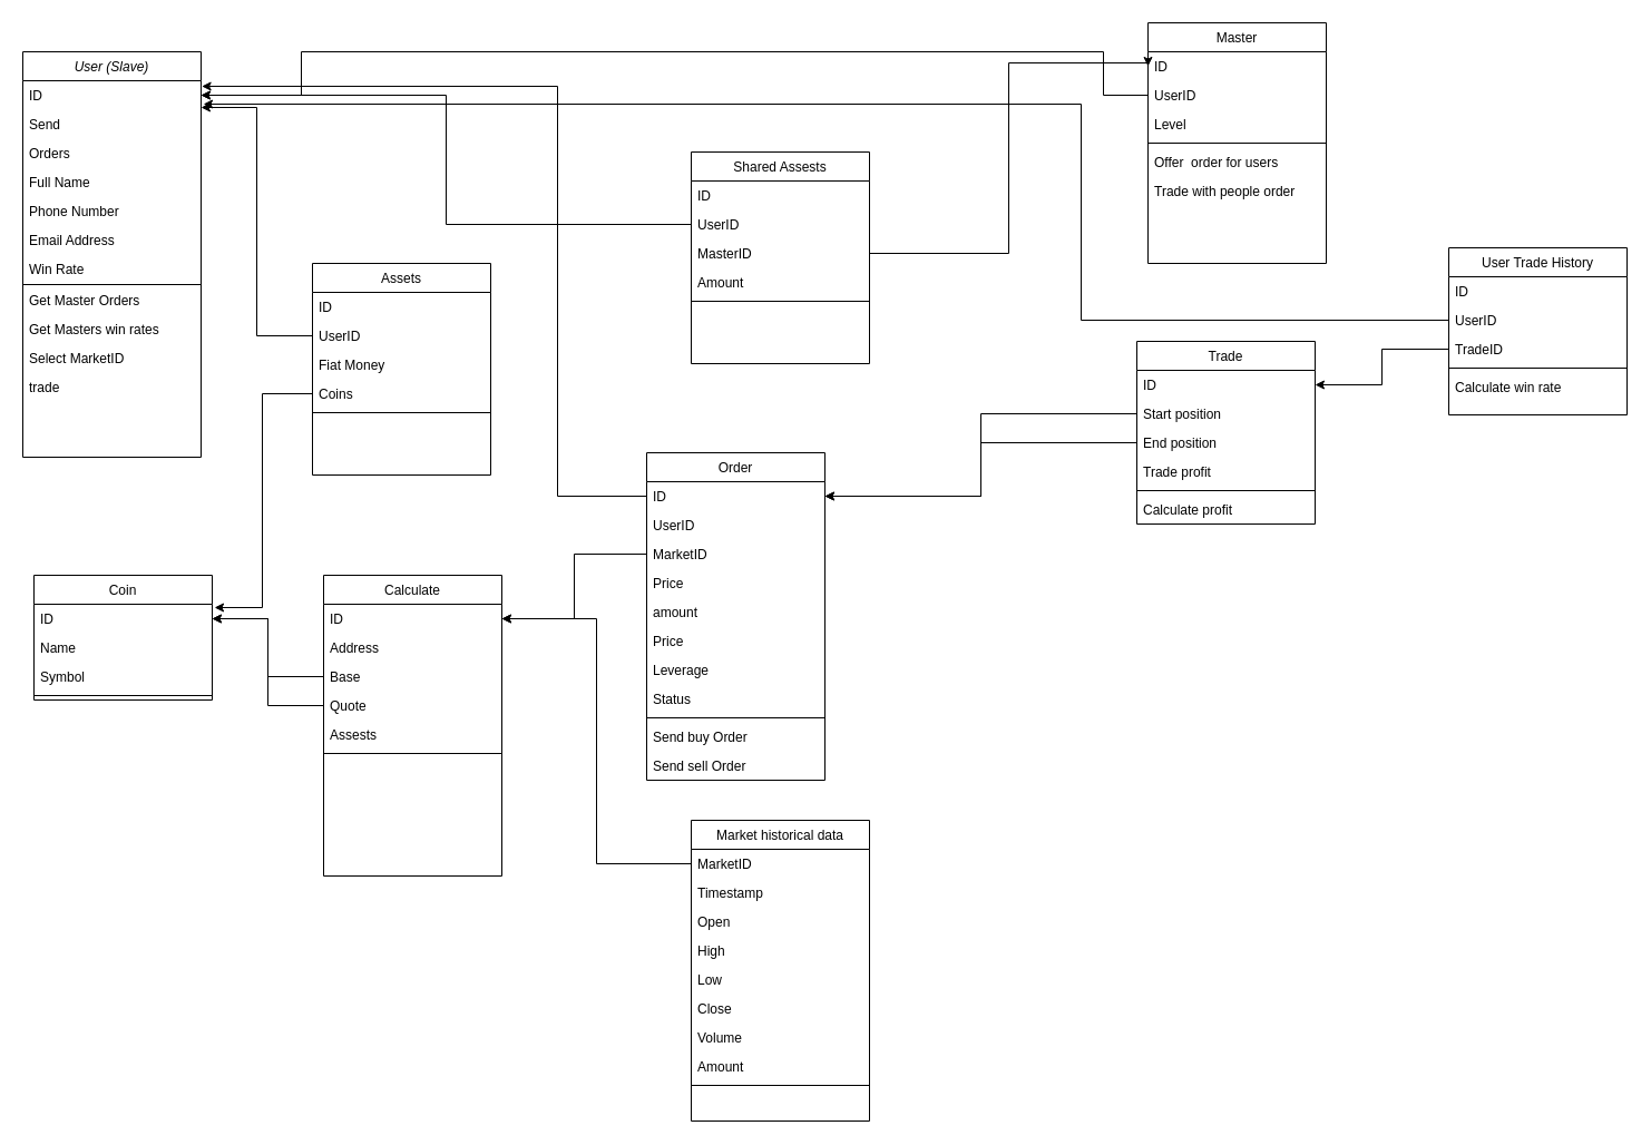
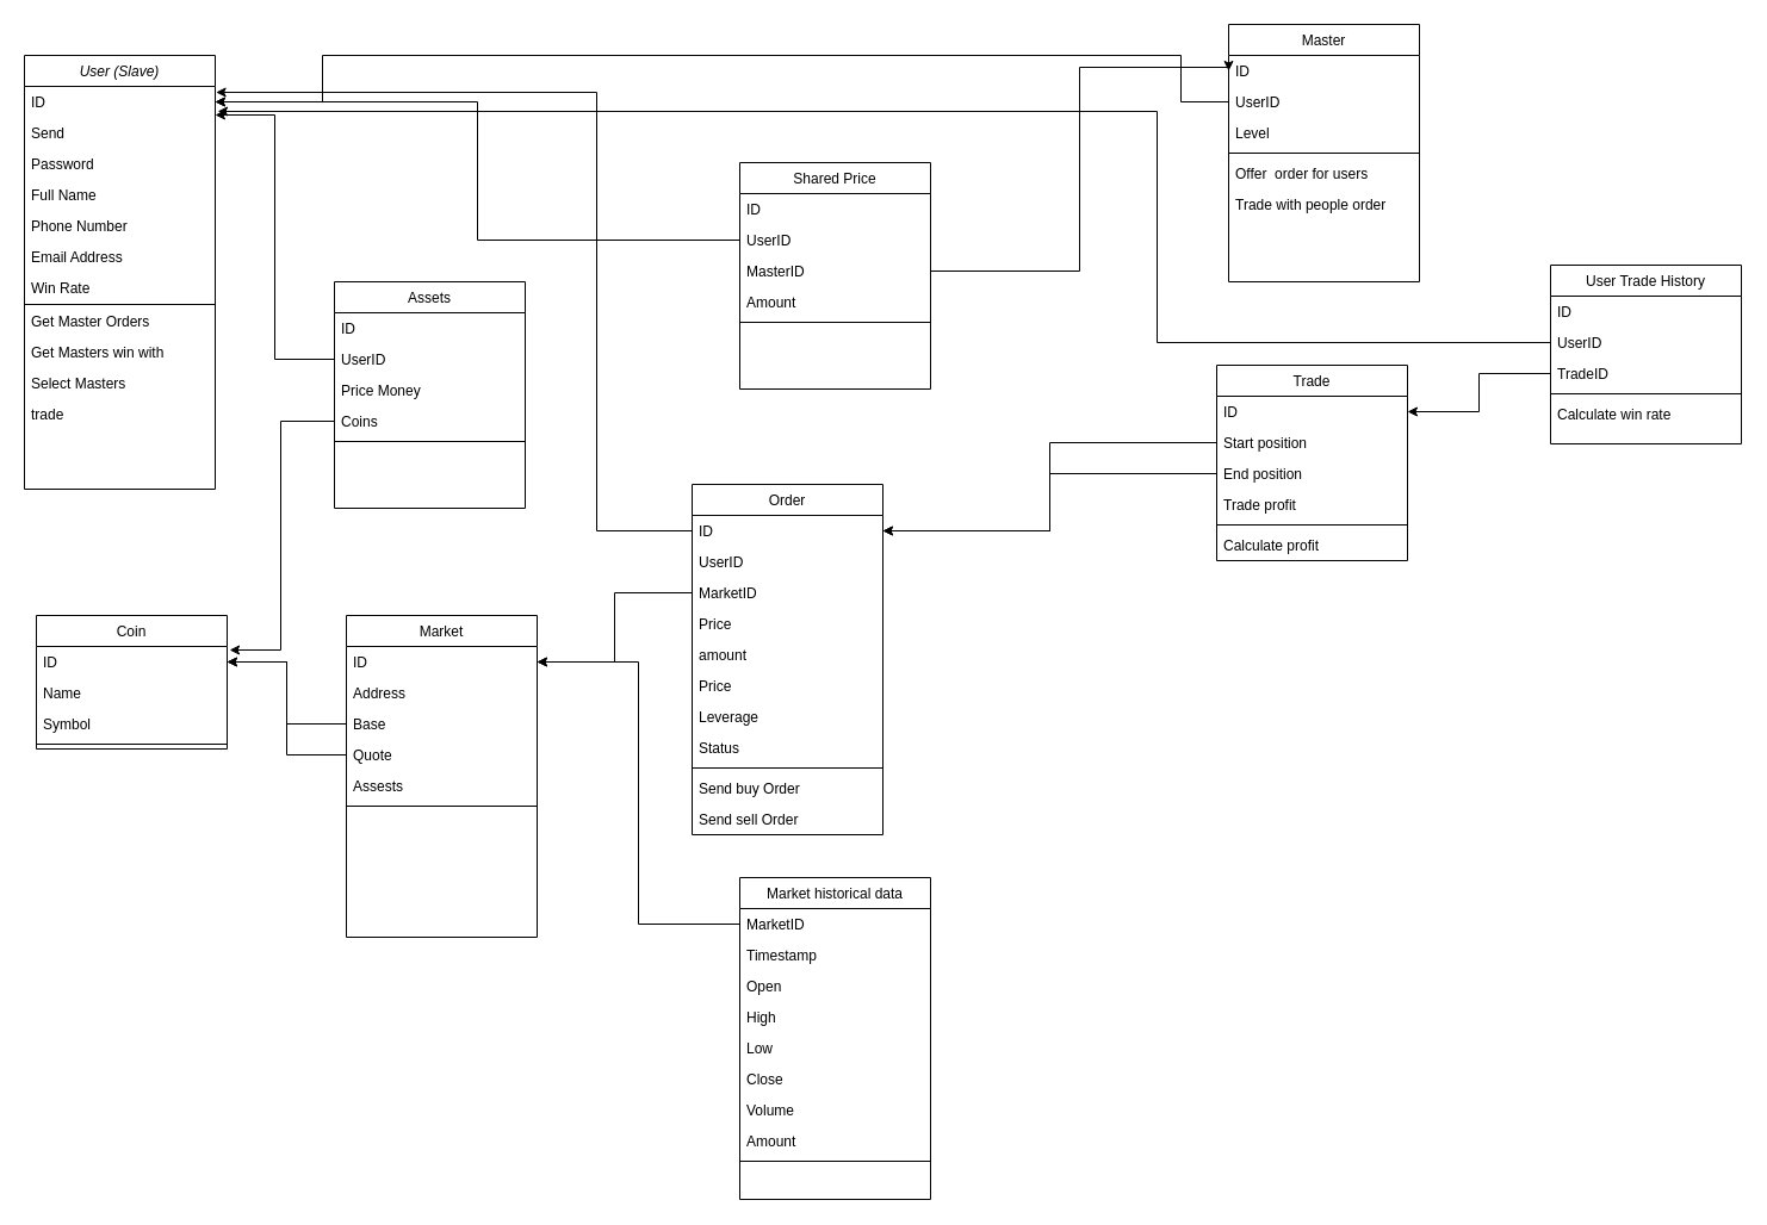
- <mxCell id="5" value="Orders" style="text;align=left;verticalAlign=top;spacingLeft=4;spacingRight=4;overflow=hidden;rotatable=0;points=[[0,0.5],[1,0.5]];portConstraint=eastwest;" vertex="1" parent="2"><mxGeometry y="78" width="160" height="26" as="geometry" /></mxCell>
+ <mxCell id="5" value="Password" style="text;align=left;verticalAlign=top;spacingLeft=4;spacingRight=4;overflow=hidden;rotatable=0;points=[[0,0.5],[1,0.5]];portConstraint=eastwest;" vertex="1" parent="2"><mxGeometry y="78" width="160" height="26" as="geometry" /></mxCell>
- <mxCell id="87" value="Shared Assests" style="swimlane;fontStyle=0;align=center;verticalAlign=top;childLayout=stackLayout;horizontal=1;startSize=26;horizontalStack=0;resizeParent=1;resizeLast=0;collapsible=1;marginBottom=0;rounded=0;shadow=0;strokeWidth=1;" vertex="1" parent="1"><mxGeometry x="620" y="136" width="160" height="190" as="geometry"><mxRectangle x="130" y="380" width="160" height="26" as="alternateBounds" /></mxGeometry></mxCell>
+ <mxCell id="87" value="Shared Price" style="swimlane;fontStyle=0;align=center;verticalAlign=top;childLayout=stackLayout;horizontal=1;startSize=26;horizontalStack=0;resizeParent=1;resizeLast=0;collapsible=1;marginBottom=0;rounded=0;shadow=0;strokeWidth=1;" vertex="1" parent="1"><mxGeometry x="620" y="136" width="160" height="190" as="geometry"><mxRectangle x="130" y="380" width="160" height="26" as="alternateBounds" /></mxGeometry></mxCell>
- <mxCell id="12" value="Get Masters win rates" style="text;align=left;verticalAlign=top;spacingLeft=4;spacingRight=4;overflow=hidden;rotatable=0;points=[[0,0.5],[1,0.5]];portConstraint=eastwest;rounded=0;shadow=0;html=0;" vertex="1" parent="2"><mxGeometry y="236" width="160" height="26" as="geometry" /></mxCell>
+ <mxCell id="12" value="Get Masters win with" style="text;align=left;verticalAlign=top;spacingLeft=4;spacingRight=4;overflow=hidden;rotatable=0;points=[[0,0.5],[1,0.5]];portConstraint=eastwest;rounded=0;shadow=0;html=0;" vertex="1" parent="2"><mxGeometry y="236" width="160" height="26" as="geometry" /></mxCell>
- <mxCell id="13" value="Select MarketID" style="text;align=left;verticalAlign=top;spacingLeft=4;spacingRight=4;overflow=hidden;rotatable=0;points=[[0,0.5],[1,0.5]];portConstraint=eastwest;rounded=0;shadow=0;html=0;" vertex="1" parent="2"><mxGeometry y="262" width="160" height="26" as="geometry" /></mxCell>
+ <mxCell id="13" value="Select Masters" style="text;align=left;verticalAlign=top;spacingLeft=4;spacingRight=4;overflow=hidden;rotatable=0;points=[[0,0.5],[1,0.5]];portConstraint=eastwest;rounded=0;shadow=0;html=0;" vertex="1" parent="2"><mxGeometry y="262" width="160" height="26" as="geometry" /></mxCell>
- <mxCell id="54" value="Fiat Money" style="text;align=left;verticalAlign=top;spacingLeft=4;spacingRight=4;overflow=hidden;rotatable=0;points=[[0,0.5],[1,0.5]];portConstraint=eastwest;" vertex="1" parent="51"><mxGeometry y="78" width="160" height="26" as="geometry" /></mxCell>
+ <mxCell id="54" value="Price Money" style="text;align=left;verticalAlign=top;spacingLeft=4;spacingRight=4;overflow=hidden;rotatable=0;points=[[0,0.5],[1,0.5]];portConstraint=eastwest;" vertex="1" parent="51"><mxGeometry y="78" width="160" height="26" as="geometry" /></mxCell>
- <mxCell id="39" value="Calculate" style="swimlane;fontStyle=0;align=center;verticalAlign=top;childLayout=stackLayout;horizontal=1;startSize=26;horizontalStack=0;resizeParent=1;resizeLast=0;collapsible=1;marginBottom=0;rounded=0;shadow=0;strokeWidth=1;" vertex="1" parent="1"><mxGeometry x="290" y="516" width="160" height="270" as="geometry"><mxRectangle x="130" y="380" width="160" height="26" as="alternateBounds" /></mxGeometry></mxCell>
+ <mxCell id="39" value="Market" style="swimlane;fontStyle=0;align=center;verticalAlign=top;childLayout=stackLayout;horizontal=1;startSize=26;horizontalStack=0;resizeParent=1;resizeLast=0;collapsible=1;marginBottom=0;rounded=0;shadow=0;strokeWidth=1;" vertex="1" parent="1"><mxGeometry x="290" y="516" width="160" height="270" as="geometry"><mxRectangle x="130" y="380" width="160" height="26" as="alternateBounds" /></mxGeometry></mxCell>
